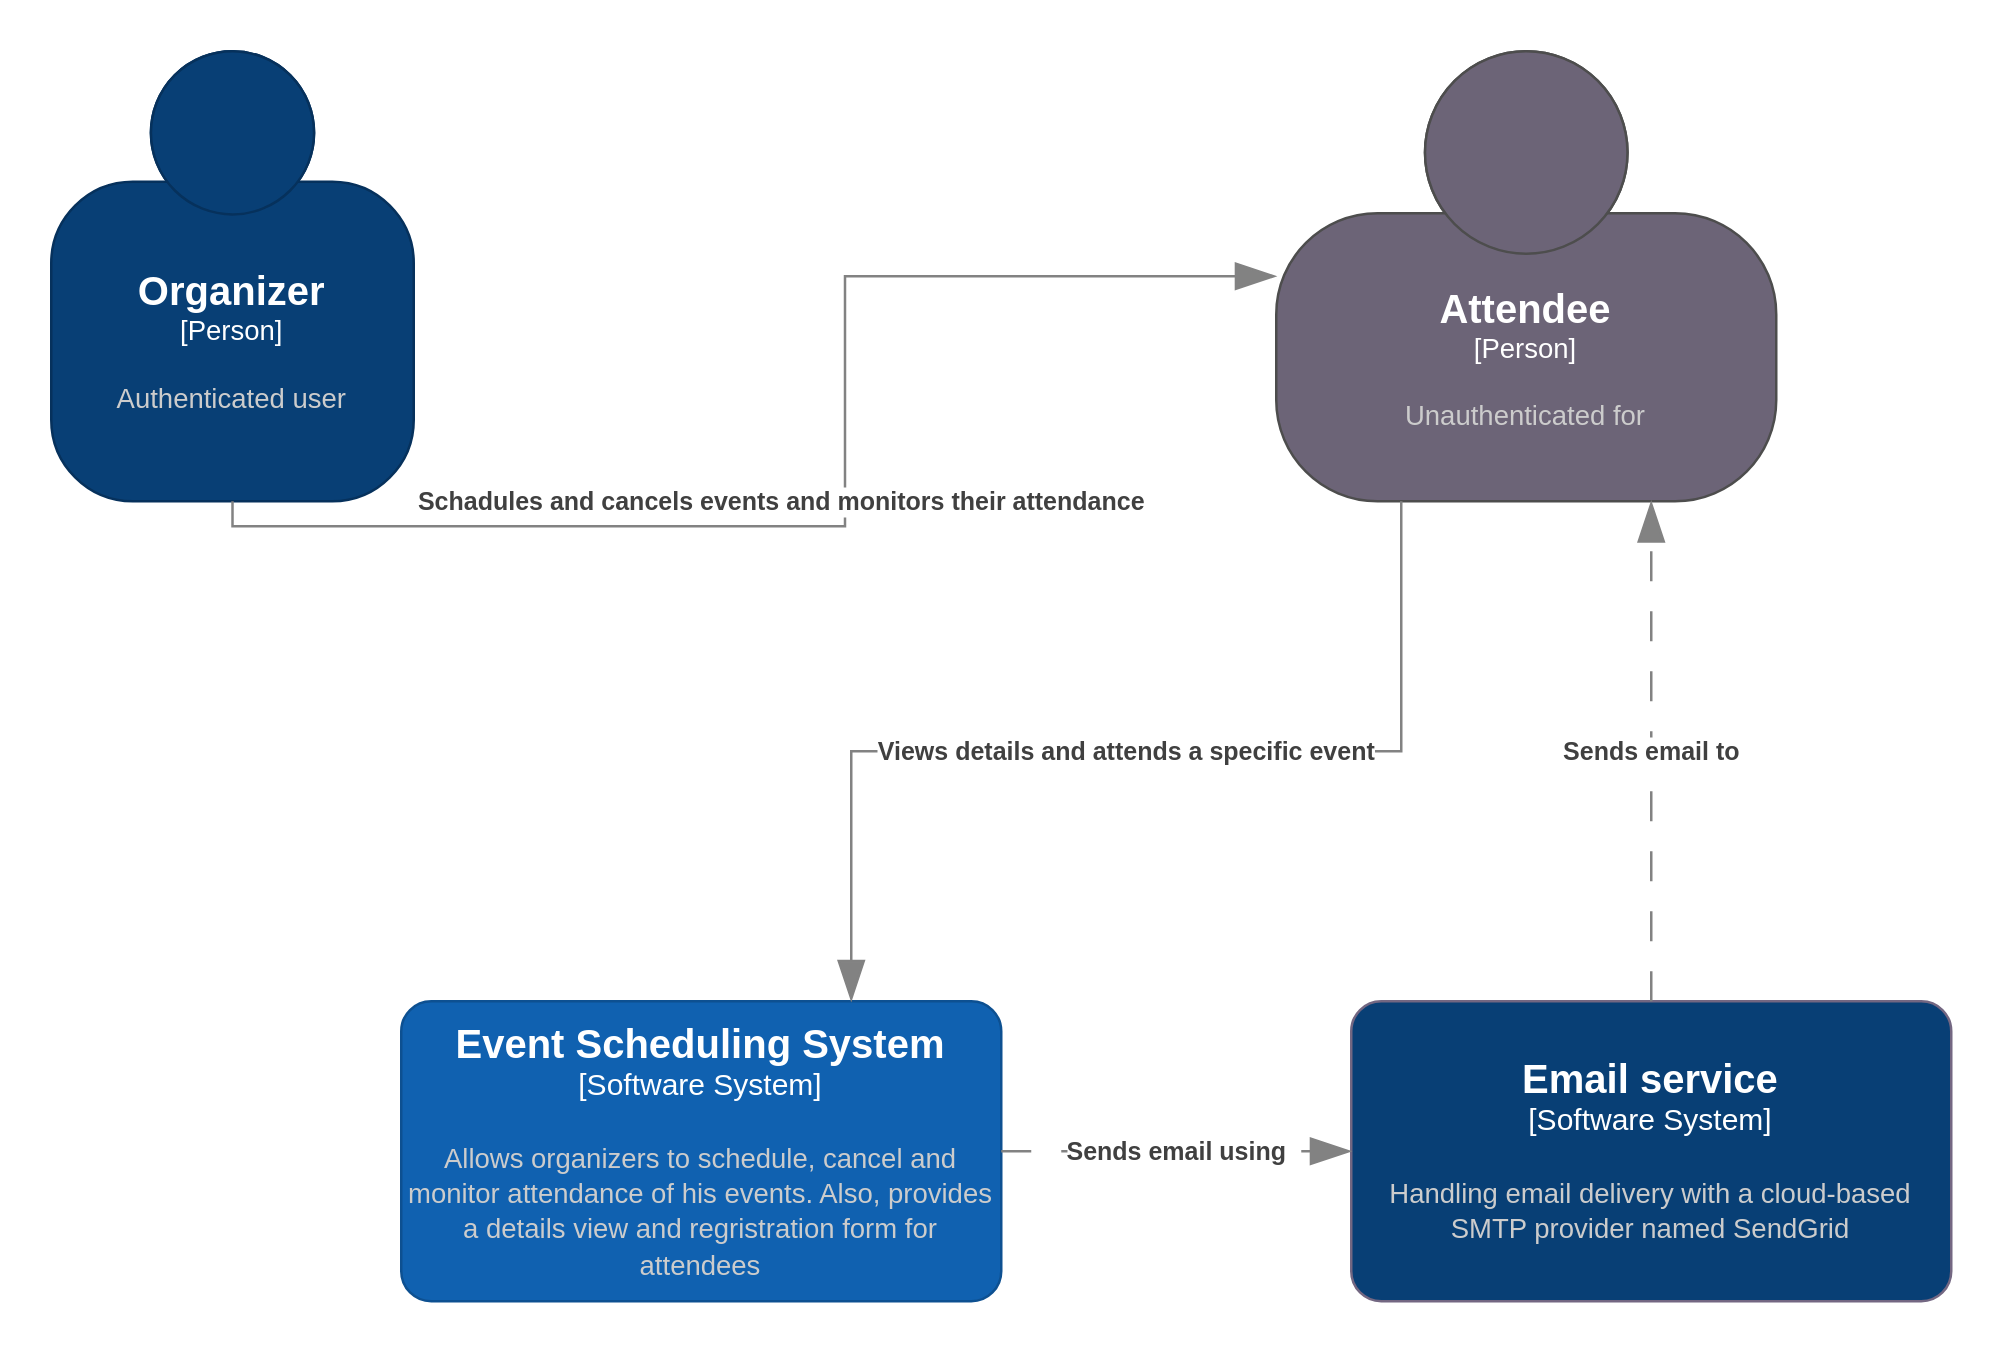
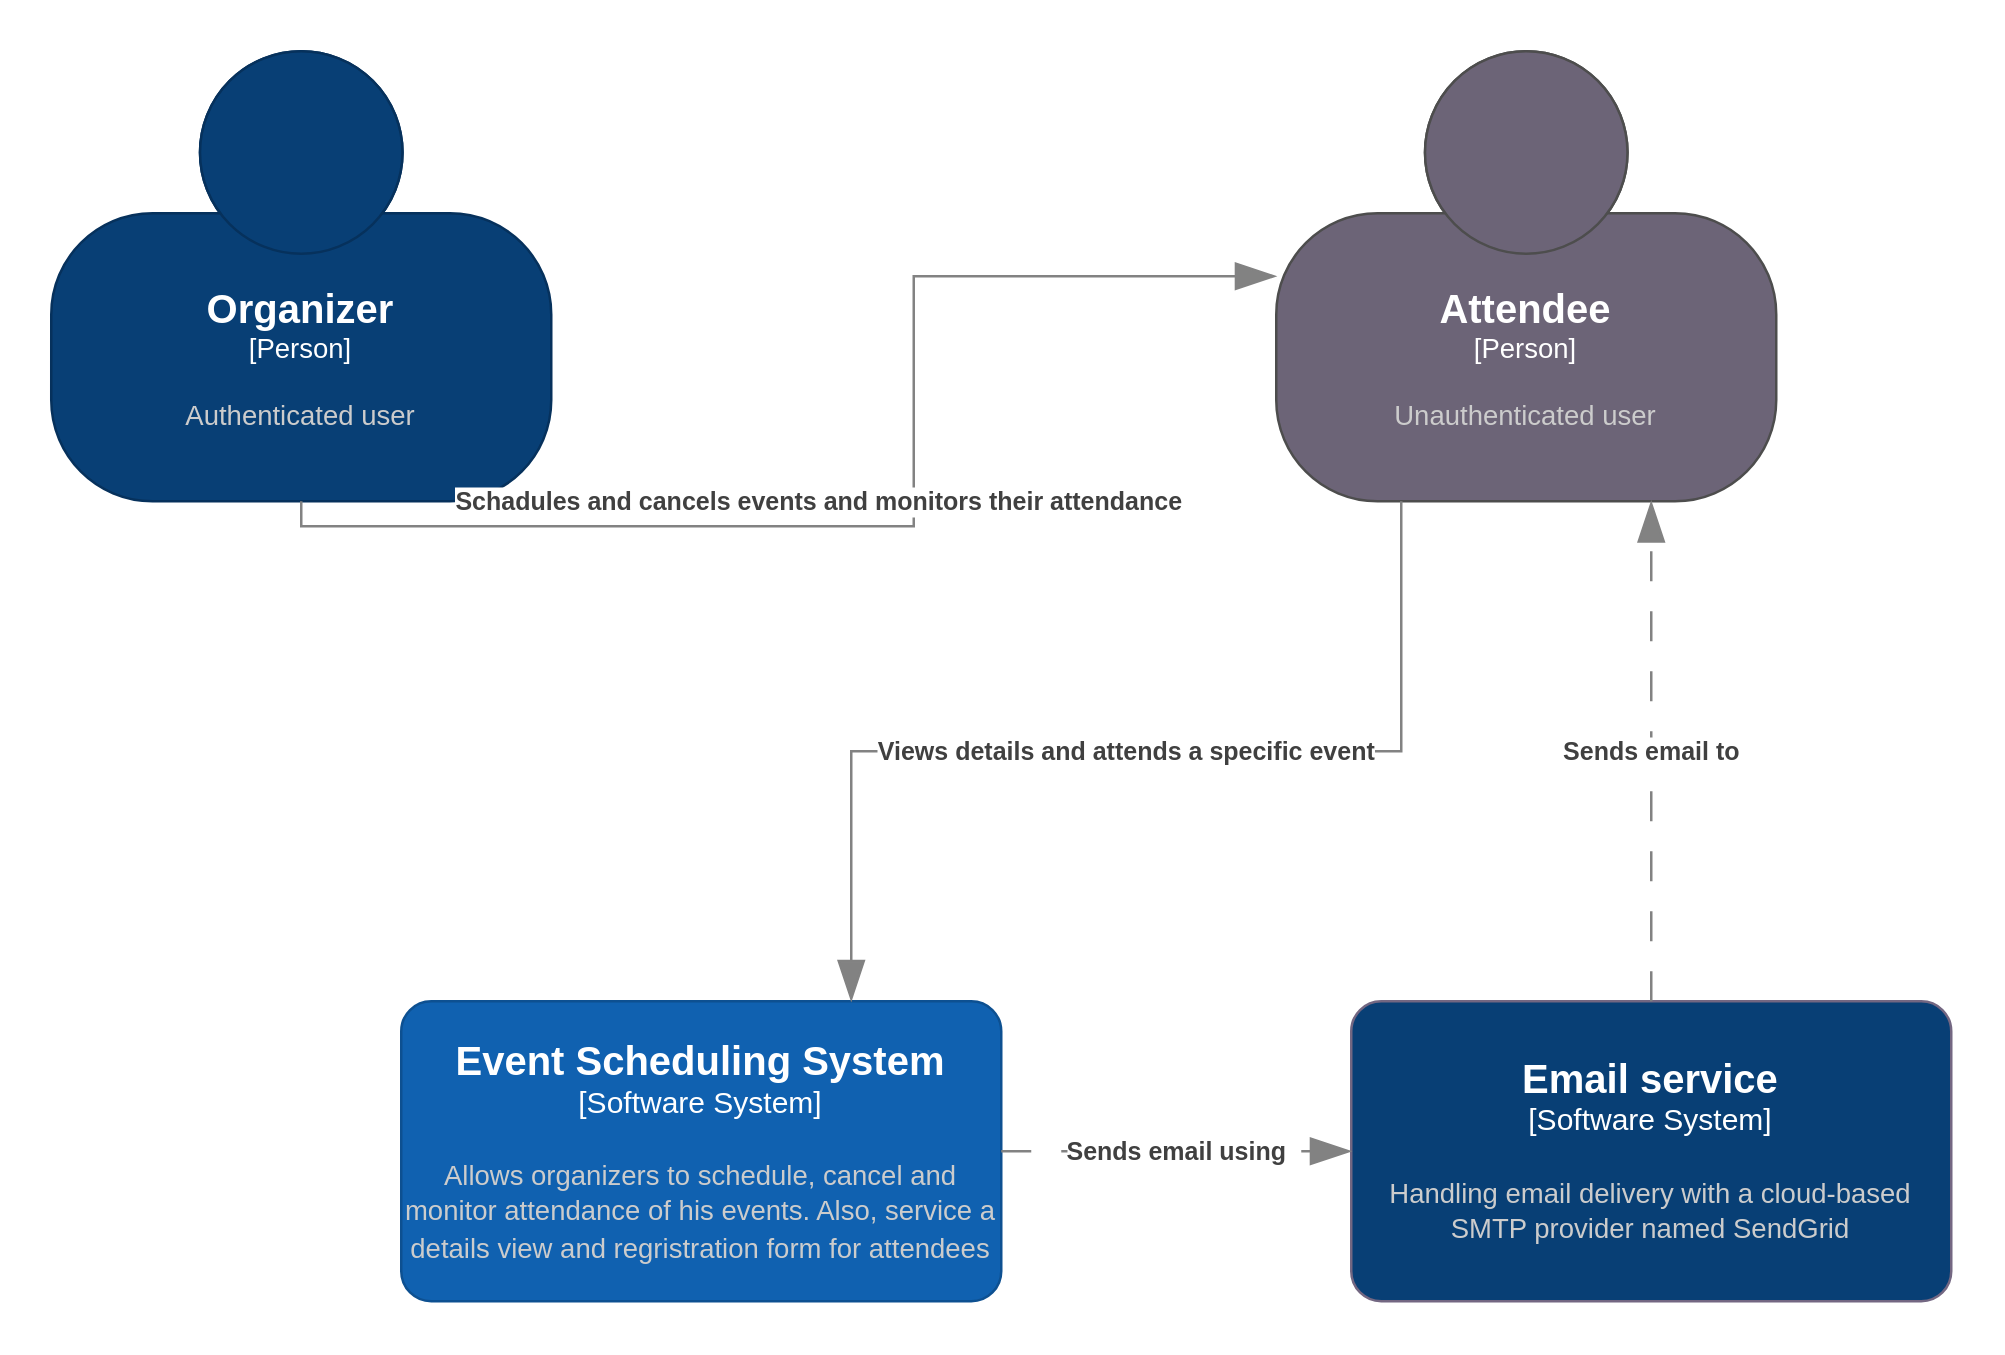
- <mxCell id="2" value="&lt;font style=&quot;font-size: 16px&quot;&gt;&lt;b&gt;Organizer&lt;/b&gt;&lt;/font&gt;&lt;div&gt;[Person]&lt;/div&gt;&lt;br&gt;&lt;div&gt;&lt;font style=&quot;font-size: 11px&quot;&gt;&lt;font color=&quot;#cccccc&quot;&gt;Authenticated user&lt;/font&gt;&lt;/div&gt;" style="html=1;fontSize=11;dashed=0;whiteSpace=wrap;fillColor=#083F75;strokeColor=#06315C;fontColor=#ffffff;shape=mxgraph.c4.person2;align=center;metaEdit=1;points=[[0.5,0,0],[1,0.5,0],[1,0.75,0],[0.75,1,0],[0.5,1,0],[0.25,1,0],[0,0.75,0],[0,0.5,0]];resizable=0;" vertex="1" parent="1"><mxGeometry x="20" y="20" width="145" height="180" as="geometry" /></mxCell>
+ <mxCell id="2" value="&lt;font style=&quot;font-size: 16px&quot;&gt;&lt;b&gt;Organizer&lt;/b&gt;&lt;/font&gt;&lt;div&gt;[Person]&lt;/div&gt;&lt;br&gt;&lt;div&gt;&lt;font style=&quot;font-size: 11px&quot;&gt;&lt;font color=&quot;#cccccc&quot;&gt;Authenticated user&lt;/font&gt;&lt;/div&gt;" style="html=1;fontSize=11;dashed=0;whiteSpace=wrap;fillColor=#083F75;strokeColor=#06315C;fontColor=#ffffff;shape=mxgraph.c4.person2;align=center;metaEdit=1;points=[[0.5,0,0],[1,0.5,0],[1,0.75,0],[0.75,1,0],[0.5,1,0],[0.25,1,0],[0,0.75,0],[0,0.5,0]];resizable=0;" vertex="1" parent="1"><mxGeometry x="20" y="20" width="200" height="180" as="geometry" /></mxCell>
- <mxCell id="7" value="&lt;font style=&quot;font-size: 16px&quot;&gt;&lt;b&gt;Attendee&lt;/b&gt;&lt;/font&gt;&lt;div&gt;[Person]&lt;/div&gt;&lt;br&gt;&lt;div&gt;&lt;font style=&quot;font-size: 11px&quot;&gt;&lt;font color=&quot;#cccccc&quot;&gt;Unauthenticated for&lt;/font&gt;&lt;/div&gt;" style="html=1;fontSize=11;dashed=0;whiteSpace=wrap;fillColor=#6C6477;strokeColor=#4D4D4D;fontColor=#ffffff;shape=mxgraph.c4.person2;align=center;metaEdit=1;points=[[0.5,0,0],[1,0.5,0],[1,0.75,0],[0.75,1,0],[0.5,1,0],[0.25,1,0],[0,0.75,0],[0,0.5,0]];resizable=0;" vertex="1" parent="1"><mxGeometry x="510" y="20" width="200" height="180" as="geometry" /></mxCell>
+ <mxCell id="7" value="&lt;font style=&quot;font-size: 16px&quot;&gt;&lt;b&gt;Attendee&lt;/b&gt;&lt;/font&gt;&lt;div&gt;[Person]&lt;/div&gt;&lt;br&gt;&lt;div&gt;&lt;font style=&quot;font-size: 11px&quot;&gt;&lt;font color=&quot;#cccccc&quot;&gt;Unauthenticated user&lt;/font&gt;&lt;/div&gt;" style="html=1;fontSize=11;dashed=0;whiteSpace=wrap;fillColor=#6C6477;strokeColor=#4D4D4D;fontColor=#ffffff;shape=mxgraph.c4.person2;align=center;metaEdit=1;points=[[0.5,0,0],[1,0.5,0],[1,0.75,0],[0.75,1,0],[0.5,1,0],[0.25,1,0],[0,0.75,0],[0,0.5,0]];resizable=0;" vertex="1" parent="1"><mxGeometry x="510" y="20" width="200" height="180" as="geometry" /></mxCell>
- <mxCell id="3" value="&lt;font style=&quot;font-size: 16px&quot;&gt;&lt;b&gt;Event Scheduling System&lt;/b&gt;&lt;/font&gt;&lt;div&gt;[Software System]&lt;/div&gt;&lt;br&gt;&lt;div&gt;&lt;font style=&quot;font-size: 11px&quot;&gt;&lt;font color=&quot;#cccccc&quot;&gt;Allows organizers to schedule, cancel and monitor attendance of his events. Also, provides a details view and regristration form for attendees&lt;/font&gt;&lt;/div&gt;" style="rounded=1;whiteSpace=wrap;html=1;labelBackgroundColor=none;fillColor=#1061B0;fontColor=#ffffff;align=center;arcSize=10;strokeColor=#0D5091;metaEdit=1;resizable=0;points=[[0.25,0,0],[0.5,0,0],[0.75,0,0],[1,0.25,0],[1,0.5,0],[1,0.75,0],[0.75,1,0],[0.5,1,0],[0.25,1,0],[0,0.75,0],[0,0.5,0],[0,0.25,0]];" vertex="1" parent="1"><mxGeometry x="160" y="400" width="240" height="120" as="geometry" /></mxCell>
+ <mxCell id="3" value="&lt;font style=&quot;font-size: 16px&quot;&gt;&lt;b&gt;Event Scheduling System&lt;/b&gt;&lt;/font&gt;&lt;div&gt;[Software System]&lt;/div&gt;&lt;br&gt;&lt;div&gt;&lt;font style=&quot;font-size: 11px&quot;&gt;&lt;font color=&quot;#cccccc&quot;&gt;Allows organizers to schedule, cancel and monitor attendance of his events. Also, service a details view and regristration form for attendees&lt;/font&gt;&lt;/div&gt;" style="rounded=1;whiteSpace=wrap;html=1;labelBackgroundColor=none;fillColor=#1061B0;fontColor=#ffffff;align=center;arcSize=10;strokeColor=#0D5091;metaEdit=1;resizable=0;points=[[0.25,0,0],[0.5,0,0],[0.75,0,0],[1,0.25,0],[1,0.5,0],[1,0.75,0],[0.75,1,0],[0.5,1,0],[0.25,1,0],[0,0.75,0],[0,0.5,0],[0,0.25,0]];" vertex="1" parent="1"><mxGeometry x="160" y="400" width="240" height="120" as="geometry" /></mxCell>
